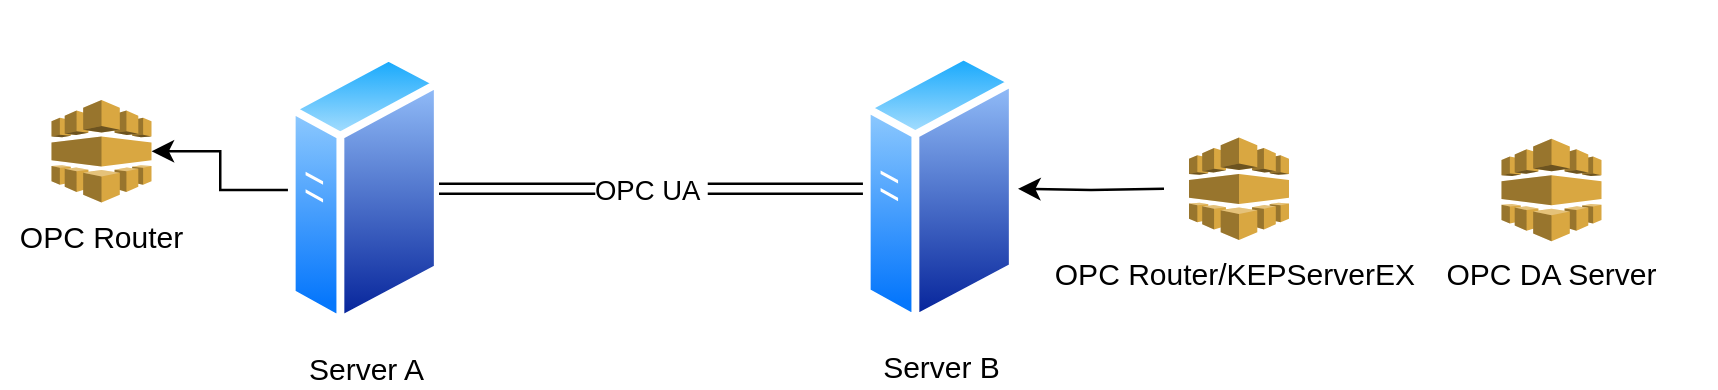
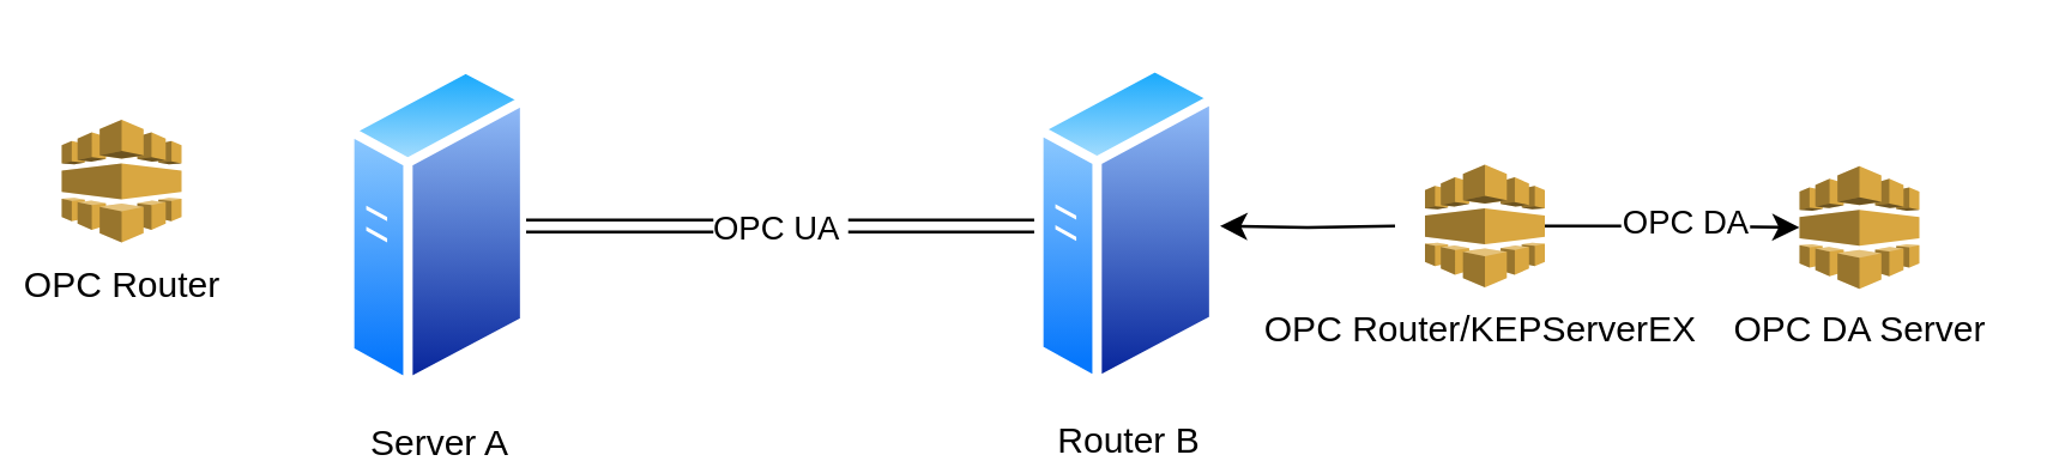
- <mxCell id="2" style="edgeStyle=orthogonalEdgeStyle;rounded=0;orthogonalLoop=1;jettySize=auto;html=1;exitX=0;exitY=0.5;exitDx=0;exitDy=0;" edge="1" parent="1" source="3" target="9"><mxGeometry relative="1" as="geometry" /></mxCell>
+ <mxCell id="10" style="edgeStyle=orthogonalEdgeStyle;rounded=0;orthogonalLoop=1;jettySize=auto;html=1;exitX=1;exitY=0.5;exitDx=0;exitDy=0;exitPerimeter=0;" edge="1" parent="1" source="12" target="13"><mxGeometry relative="1" as="geometry" /></mxCell>
+ <mxCell id="11" value="OPC DA" style="edgeLabel;html=1;align=center;verticalAlign=middle;resizable=0;points=[];" vertex="1" connectable="0" parent="10"><mxGeometry x="0.072" y="3" relative="1" as="geometry"><mxPoint x="1" y="1" as="offset" /></mxGeometry></mxCell>
- <mxCell id="7" value="Server B" style="image;aspect=fixed;perimeter=ellipsePerimeter;html=1;align=center;shadow=0;dashed=0;spacingTop=3;image=img/lib/active_directory/generic_server.svg;" vertex="1" parent="1"><mxGeometry x="345" y="20" width="61.6" height="110" as="geometry" /></mxCell>
+ <mxCell id="7" value="Router B" style="image;aspect=fixed;perimeter=ellipsePerimeter;html=1;align=center;shadow=0;dashed=0;spacingTop=3;image=img/lib/active_directory/generic_server.svg;" vertex="1" parent="1"><mxGeometry x="345" y="20" width="61.6" height="110" as="geometry" /></mxCell>
